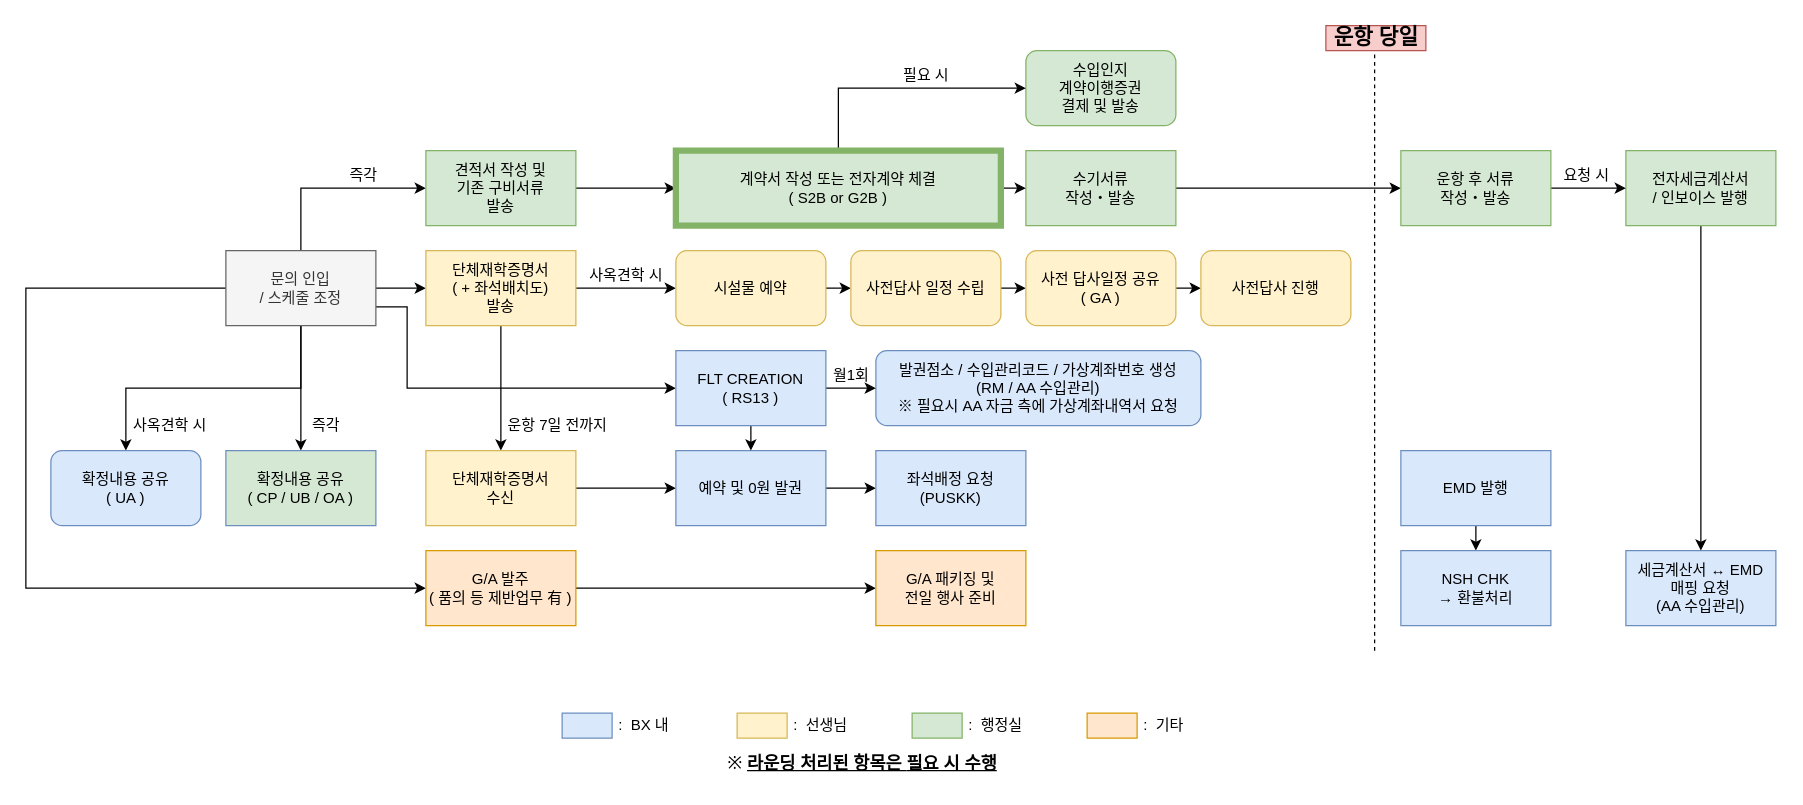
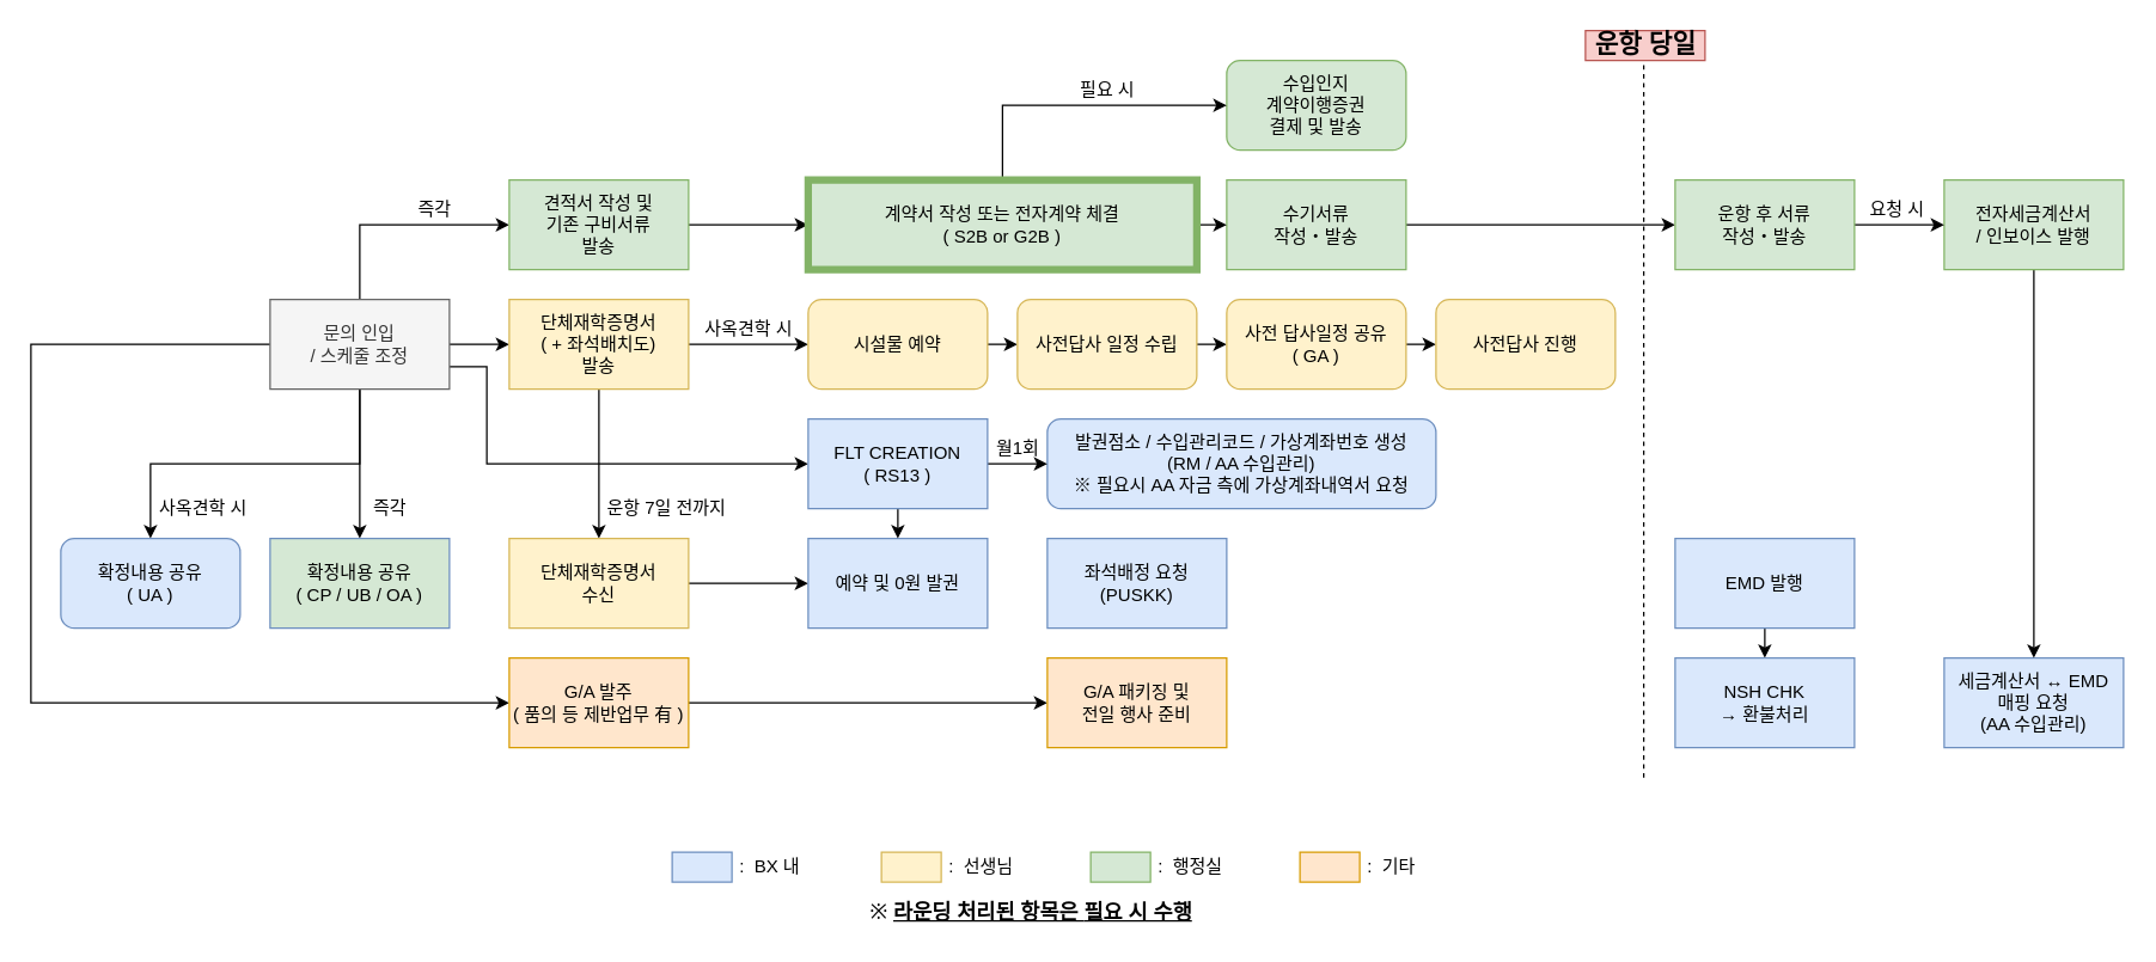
- <mxCell id="15" style="edgeStyle=orthogonalEdgeStyle;rounded=0;orthogonalLoop=1;jettySize=auto;html=1;exitX=1;exitY=0.5;exitDx=0;exitDy=0;entryX=0;entryY=0.5;entryDx=0;entryDy=0;" parent="1" source="16" target="17" edge="1"><mxGeometry relative="1" as="geometry" /></mxCell>
